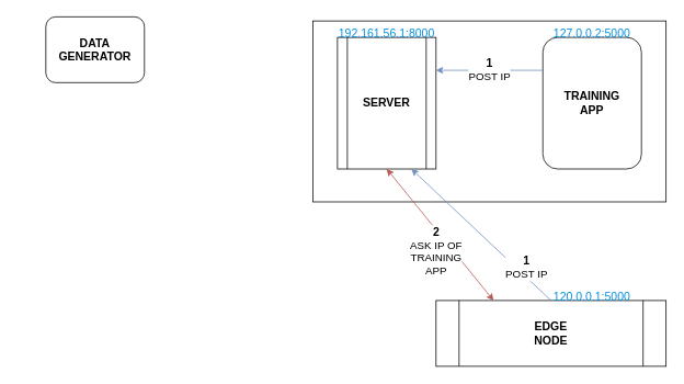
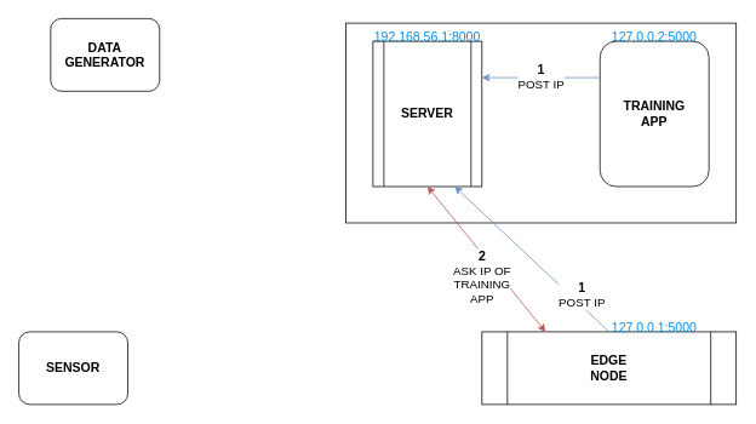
- <mxCell id="12" value="&lt;font color=&quot;#008ee0&quot;&gt;192.161.56.1:8000&lt;/font&gt;" style="text;html=1;strokeColor=none;fillColor=none;align=center;verticalAlign=middle;whiteSpace=wrap;rounded=0;fontSize=14;fontColor=#000000;" parent="1" vertex="1"><mxGeometry x="440" y="25" width="60" height="30" as="geometry" /></mxCell>
+ <mxCell id="12" value="&lt;font color=&quot;#008ee0&quot;&gt;192.168.56.1:8000&lt;/font&gt;" style="text;html=1;strokeColor=none;fillColor=none;align=center;verticalAlign=middle;whiteSpace=wrap;rounded=0;fontSize=14;fontColor=#000000;" parent="1" vertex="1"><mxGeometry x="440" y="25" width="60" height="30" as="geometry" /></mxCell>
- <mxCell id="13" value="&lt;font color=&quot;#008ee0&quot;&gt;120.0.0.1:5000&lt;/font&gt;" style="text;html=1;strokeColor=none;fillColor=none;align=center;verticalAlign=middle;whiteSpace=wrap;rounded=0;fontSize=14;fontColor=#000000;" parent="1" vertex="1"><mxGeometry x="690" y="345" width="60" height="30" as="geometry" /></mxCell>
+ <mxCell id="13" value="&lt;font color=&quot;#008ee0&quot;&gt;127.0.0.1:5000&lt;/font&gt;" style="text;html=1;strokeColor=none;fillColor=none;align=center;verticalAlign=middle;whiteSpace=wrap;rounded=0;fontSize=14;fontColor=#000000;" parent="1" vertex="1"><mxGeometry x="690" y="345" width="60" height="30" as="geometry" /></mxCell>
+ <mxCell id="3" value="&lt;b&gt;&lt;font style=&quot;font-size: 14px;&quot;&gt;SENSOR&lt;/font&gt;&lt;/b&gt;" style="rounded=1;whiteSpace=wrap;html=1;" parent="1" vertex="1"><mxGeometry x="20" y="365" width="120" height="80" as="geometry" /></mxCell>
